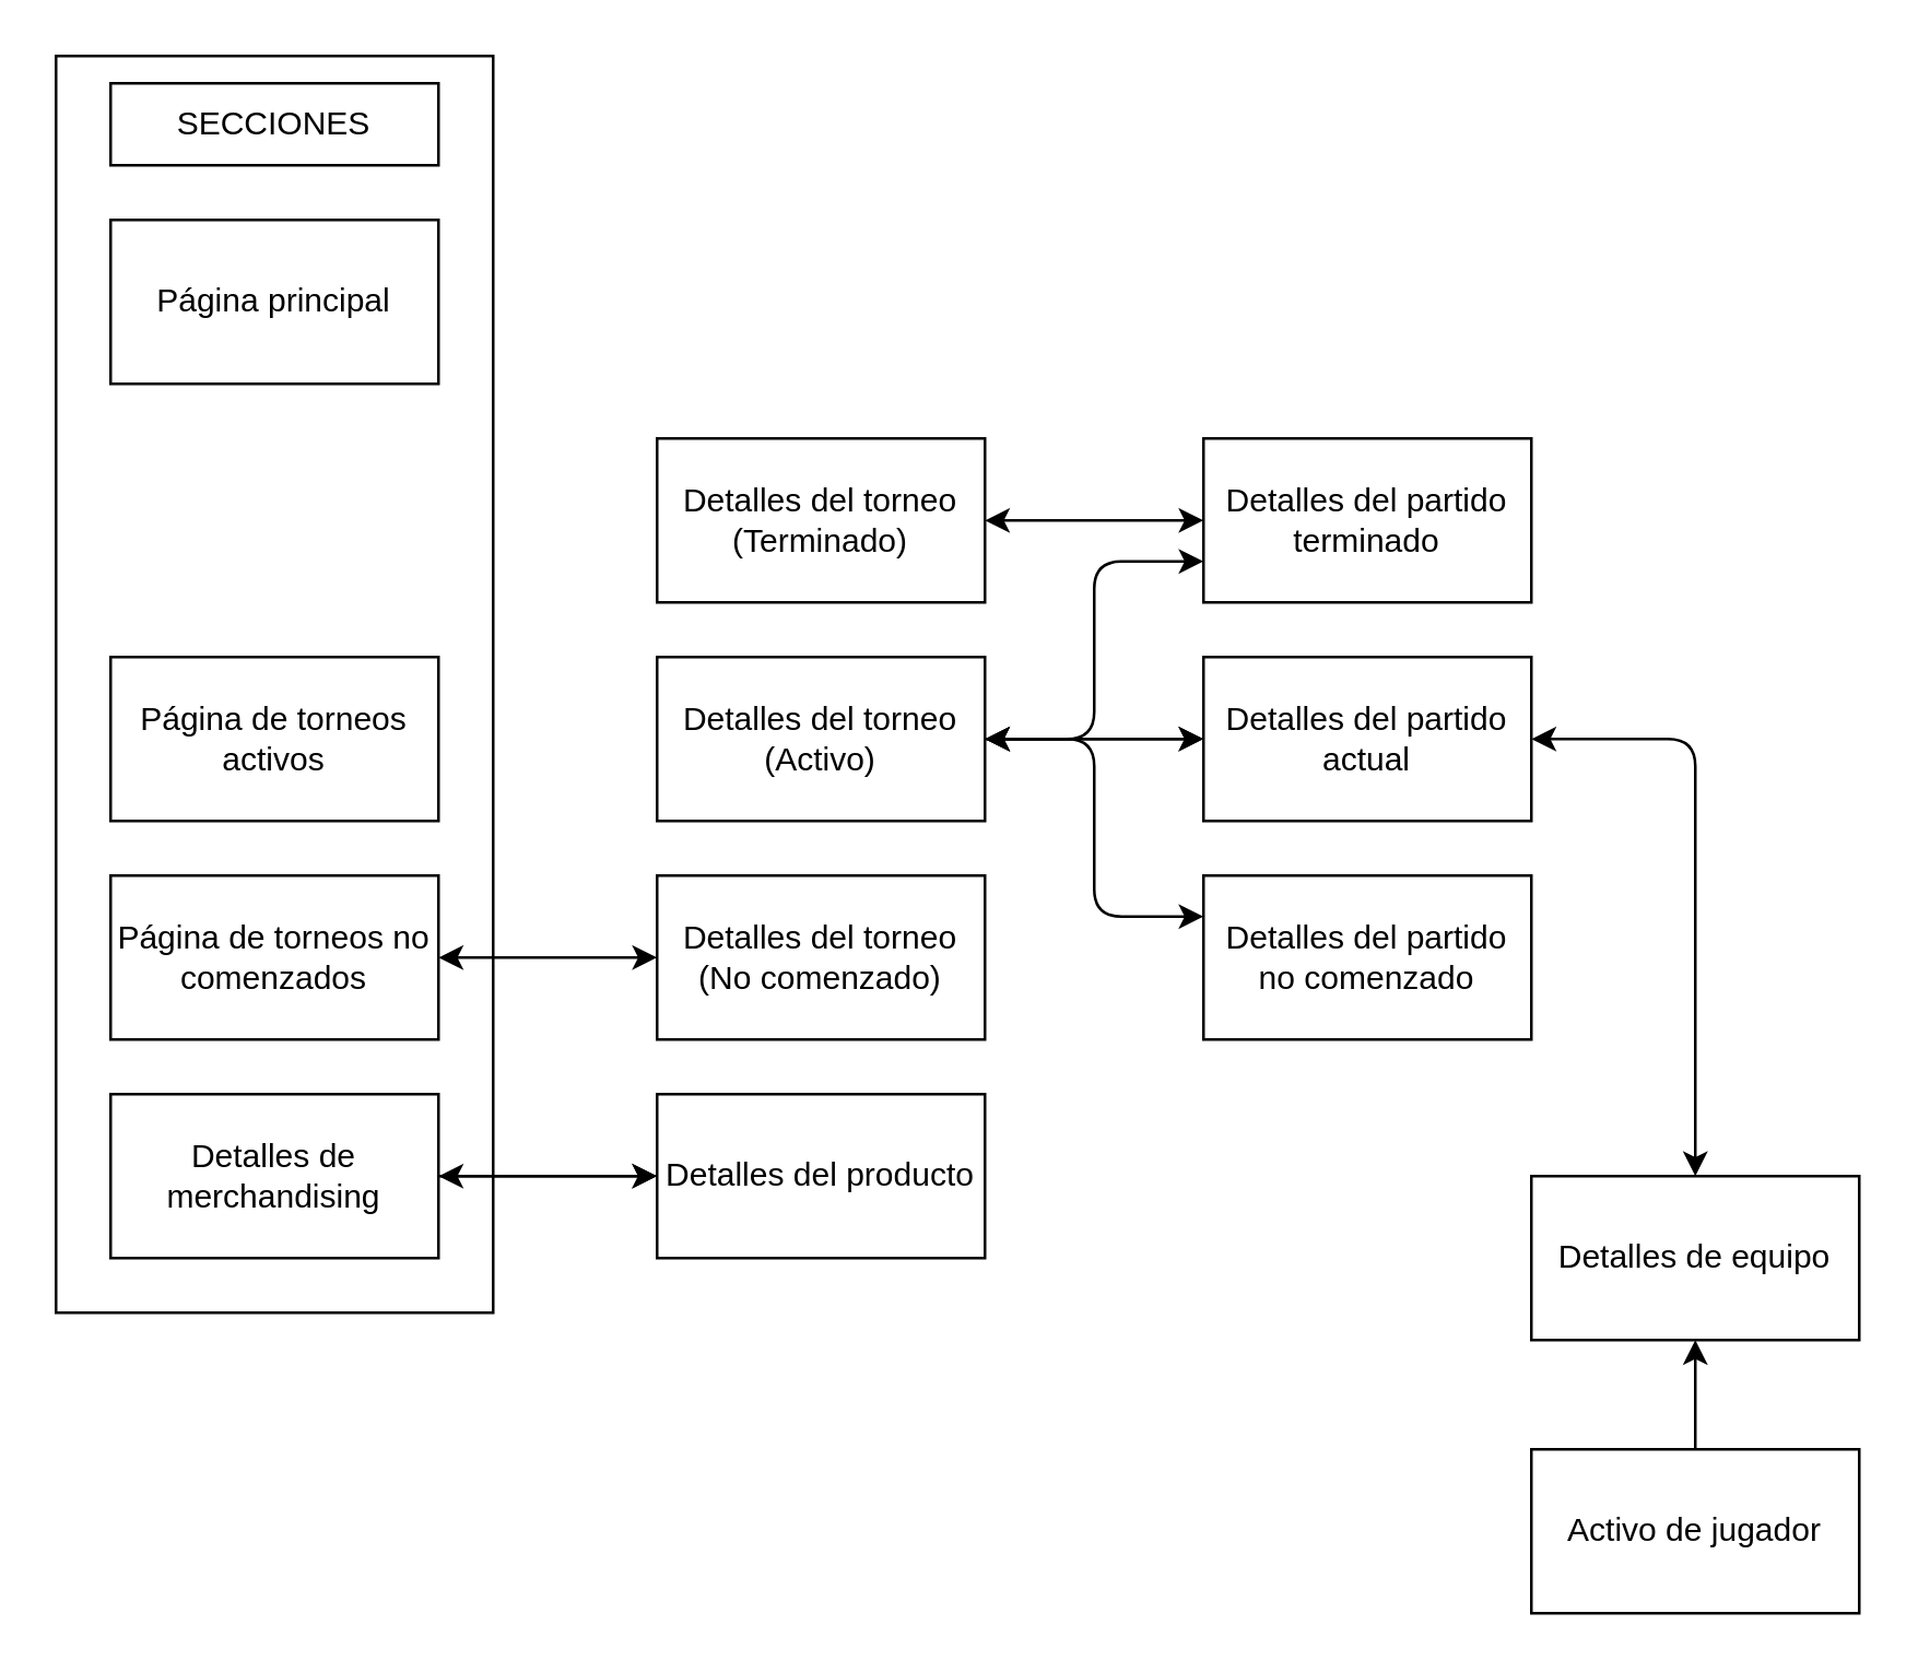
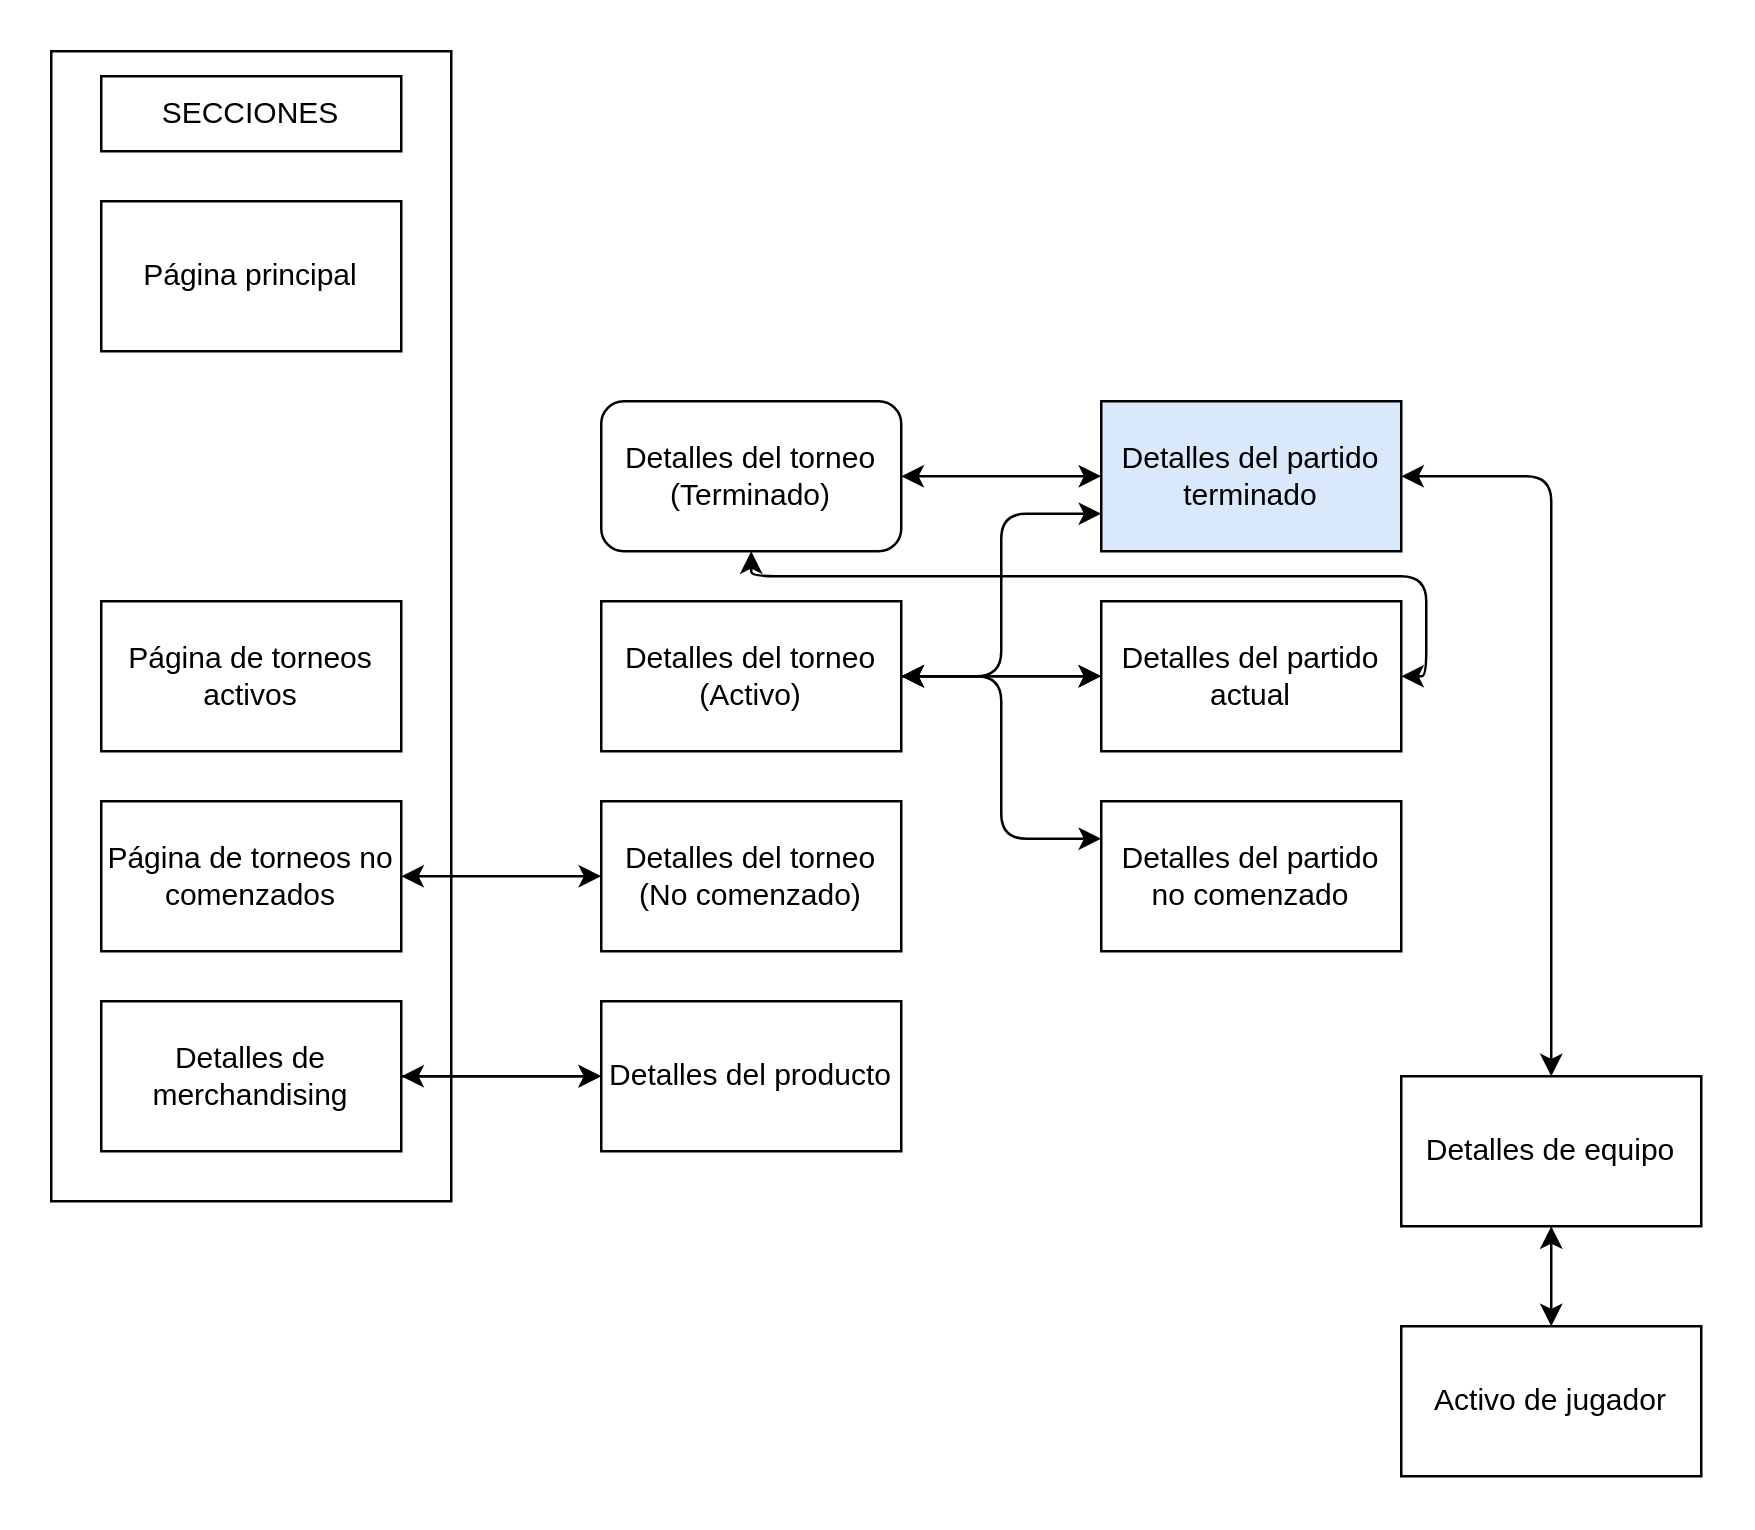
- <mxCell id="21" value="Detalles del torneo (Terminado)" style="rounded=0;whiteSpace=wrap;html=1;" vertex="1" parent="1"><mxGeometry x="240" y="160" width="120" height="60" as="geometry" /></mxCell>
+ <mxCell id="21" value="Detalles del torneo (Terminado)" style="whiteSpace=wrap;html=1;rounded=1;" vertex="1" parent="1"><mxGeometry x="240" y="160" width="120" height="60" as="geometry" /></mxCell>
- <mxCell id="12" value="Detalles del partido&lt;br&gt;terminado" style="rounded=0;whiteSpace=wrap;html=1;" vertex="1" parent="1"><mxGeometry x="440" y="160" width="120" height="60" as="geometry" /></mxCell>
+ <mxCell id="12" value="Detalles del partido&lt;br&gt;terminado" style="rounded=0;whiteSpace=wrap;html=1;fillColor=#dae8fc;" vertex="1" parent="1"><mxGeometry x="440" y="160" width="120" height="60" as="geometry" /></mxCell>
+ <mxCell id="11" style="endArrow=classic;startArrow=classic;html=1;fontFamily=Helvetica;fontSize=11;fontColor=rgb(0, 0, 0);align=center;strokeColor=rgb(0, 0, 0);edgeStyle=orthogonalEdgeStyle;exitX=1;exitY=0.5;exitDx=0;exitDy=0;" edge="1" parent="1" source="12" target="15"><mxGeometry relative="1" as="geometry" /></mxCell>
- <mxCell id="9" style="endArrow=classic;startArrow=classic;html=1;fontFamily=Helvetica;fontSize=11;fontColor=rgb(0, 0, 0);align=center;strokeColor=rgb(0, 0, 0);edgeStyle=orthogonalEdgeStyle;exitX=1;exitY=0.5;exitDx=0;exitDy=0;" edge="1" parent="1" source="10" target="15"><mxGeometry relative="1" as="geometry" /></mxCell>
+ <mxCell id="9" style="endArrow=classic;startArrow=classic;html=1;fontFamily=Helvetica;fontSize=11;fontColor=rgb(0, 0, 0);align=center;strokeColor=rgb(0, 0, 0);edgeStyle=orthogonalEdgeStyle;exitX=1;exitY=0.5;exitDx=0;exitDy=0;" edge="1" parent="1" source="10" target="21"><mxGeometry relative="1" as="geometry" /></mxCell>
- <mxCell id="23" value="" style="endArrow=none;startArrow=classic;html=1;fontFamily=Helvetica;fontSize=11;fontColor=rgb(0, 0, 0);align=center;strokeColor=rgb(0, 0, 0);" edge="1" parent="1" source="15" target="14"><mxGeometry width="50" height="50" relative="1" as="geometry"><mxPoint x="320" y="490" as="sourcePoint" /><mxPoint x="420" y="570" as="targetPoint" /></mxGeometry></mxCell>
+ <mxCell id="23" value="" style="endArrow=classic;startArrow=classic;html=1;fontFamily=Helvetica;fontSize=11;fontColor=rgb(0, 0, 0);align=center;strokeColor=rgb(0, 0, 0);" edge="1" parent="1" source="15" target="14"><mxGeometry width="50" height="50" relative="1" as="geometry"><mxPoint x="320" y="490" as="sourcePoint" /><mxPoint x="420" y="570" as="targetPoint" /></mxGeometry></mxCell>
